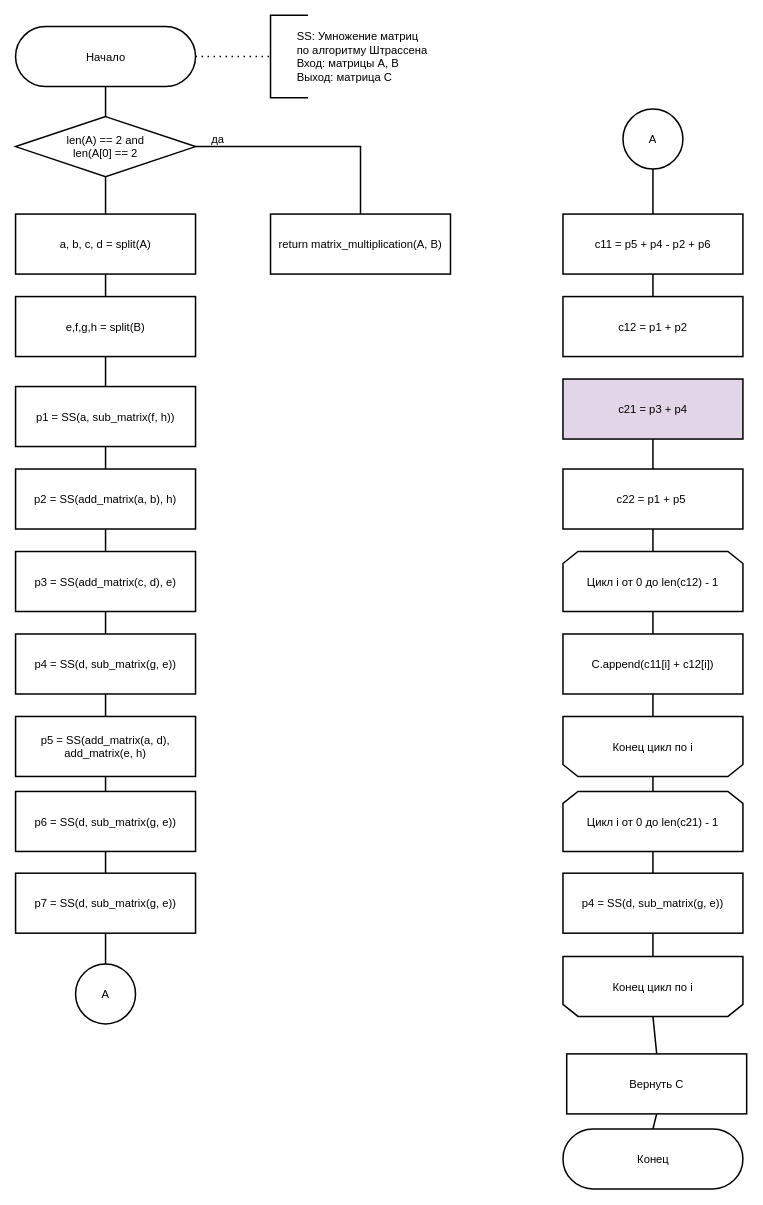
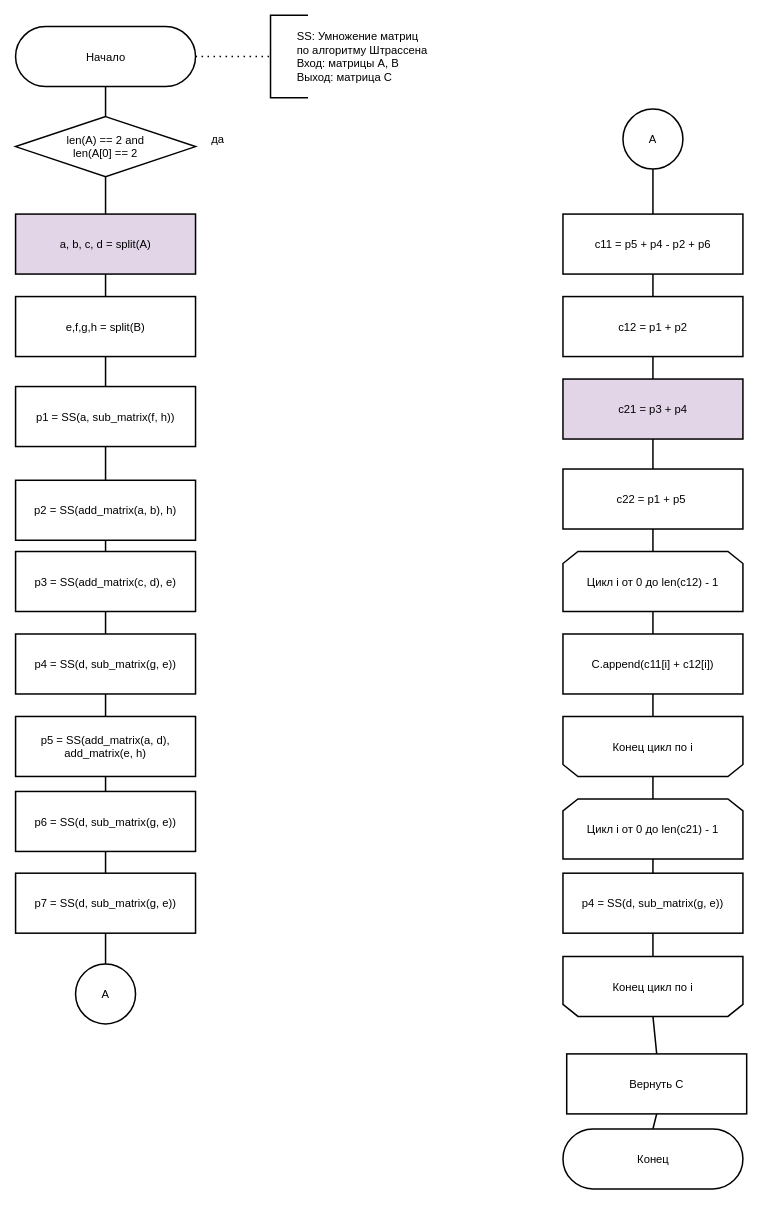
- <mxCell id="41" value="" style="endArrow=none;html=1;rounded=0;strokeWidth=2;fontSize=15;entryX=1;entryY=0.5;entryDx=0;entryDy=0;exitX=0.5;exitY=0;exitDx=0;exitDy=0;" parent="1" source="5" target="8" edge="1"><mxGeometry width="50" height="50" relative="1" as="geometry"><mxPoint x="320" y="865" as="sourcePoint" /><mxPoint x="370" y="815" as="targetPoint" /><Array as="points"><mxPoint x="480" y="195" /></Array></mxGeometry></mxCell>
- <mxCell id="9" value="&lt;font style=&quot;font-size: 15px;&quot;&gt;a, b, c, d = split(A)&lt;br style=&quot;font-size: 15px;&quot;&gt;&lt;/font&gt;" style="rounded=0;whiteSpace=wrap;html=1;strokeWidth=2;fontSize=15;" parent="1" vertex="1"><mxGeometry x="20" y="285" width="240" height="80" as="geometry" /></mxCell>
+ <mxCell id="9" value="&lt;font style=&quot;font-size: 15px;&quot;&gt;a, b, c, d = split(A)&lt;br style=&quot;font-size: 15px;&quot;&gt;&lt;/font&gt;" style="rounded=0;whiteSpace=wrap;html=1;strokeWidth=2;fontSize=15;fillColor=#e1d5e7;" parent="1" vertex="1"><mxGeometry x="20" y="285" width="240" height="80" as="geometry" /></mxCell>
- <mxCell id="5" value="&lt;font style=&quot;font-size: 15px;&quot;&gt;return matrix_multiplication(A, B)&lt;br style=&quot;font-size: 15px;&quot;&gt;&lt;/font&gt;" style="rounded=0;whiteSpace=wrap;html=1;strokeWidth=2;fontSize=15;" parent="1" vertex="1"><mxGeometry x="360" y="285" width="240" height="80" as="geometry" /></mxCell>
+ <mxCell id="46" value="" style="endArrow=none;html=1;rounded=0;strokeWidth=2;fontSize=15;entryX=0.5;entryY=1;entryDx=0;entryDy=0;exitX=0.5;exitY=0;exitDx=0;exitDy=0;" parent="1" source="21" target="20" edge="1"><mxGeometry width="50" height="50" relative="1" as="geometry"><mxPoint x="320" y="505" as="sourcePoint" /><mxPoint x="370" y="455" as="targetPoint" /></mxGeometry></mxCell>
- <mxCell id="11" value="&lt;font style=&quot;font-size: 15px;&quot;&gt;p2 = SS(add_matrix(a, b), h)&lt;br style=&quot;font-size: 15px;&quot;&gt;&lt;/font&gt;" style="rounded=0;whiteSpace=wrap;html=1;strokeWidth=2;fontSize=15;" parent="1" vertex="1"><mxGeometry x="20" y="625" width="240" height="80" as="geometry" /></mxCell>
+ <mxCell id="11" value="&lt;font style=&quot;font-size: 15px;&quot;&gt;p2 = SS(add_matrix(a, b), h)&lt;br style=&quot;font-size: 15px;&quot;&gt;&lt;/font&gt;" style="rounded=0;whiteSpace=wrap;html=1;strokeWidth=2;fontSize=15;" parent="1" vertex="1"><mxGeometry x="20" y="640" width="240" height="80" as="geometry" /></mxCell>
- <mxCell id="26" value="Цикл i от 0 до len(c21) - 1" style="shape=loopLimit;whiteSpace=wrap;html=1;strokeWidth=2;fontSize=15;" parent="1" vertex="1"><mxGeometry x="750" y="1055" width="240" height="80" as="geometry" /></mxCell>
+ <mxCell id="26" value="Цикл i от 0 до len(c21) - 1" style="shape=loopLimit;whiteSpace=wrap;html=1;strokeWidth=2;fontSize=15;" parent="1" vertex="1"><mxGeometry x="750" y="1065" width="240" height="80" as="geometry" /></mxCell>
